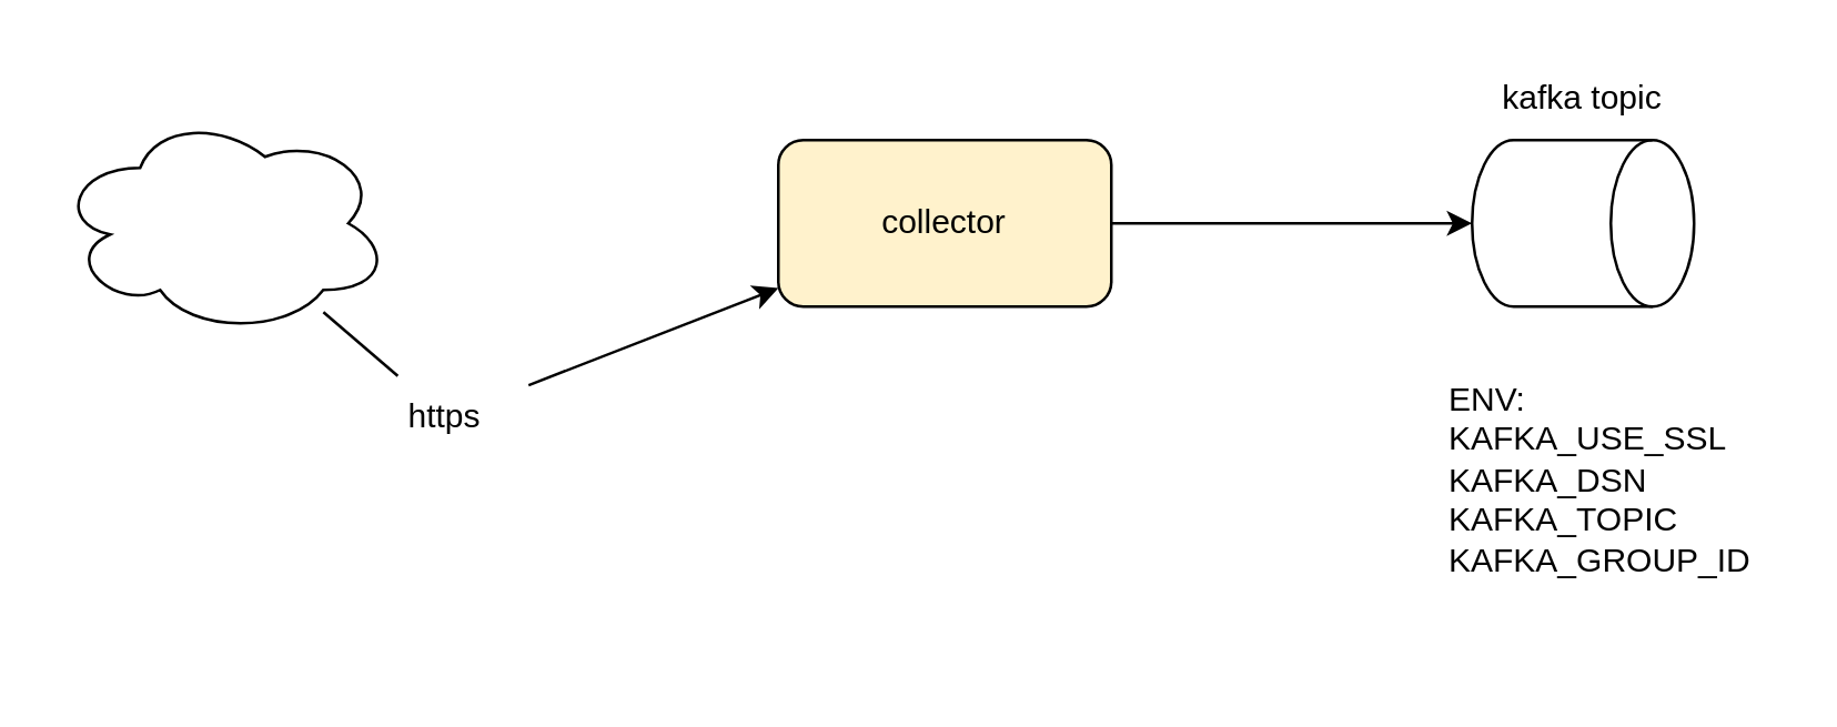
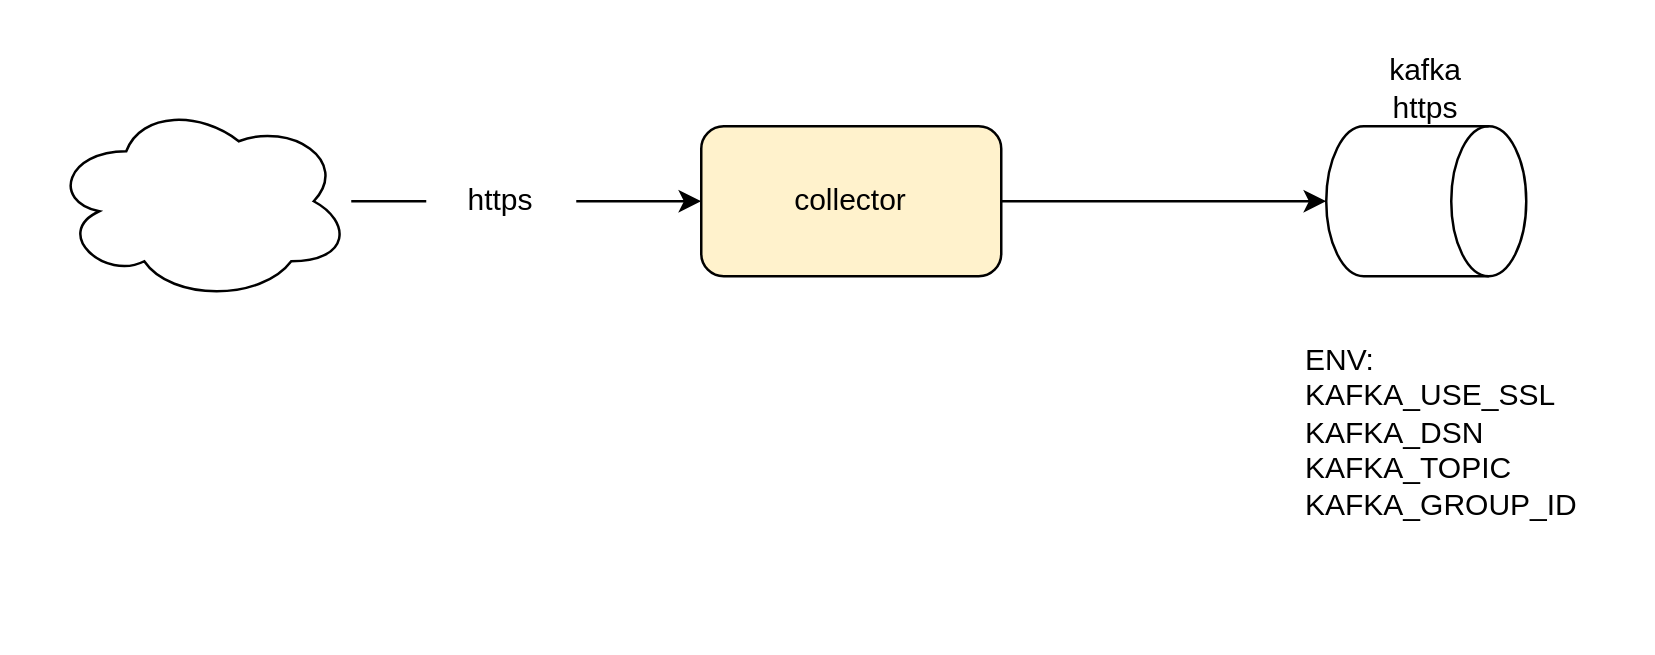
- <mxCell id="9" value="kafka topic" style="text;html=1;strokeColor=none;fillColor=none;align=center;verticalAlign=middle;whiteSpace=wrap;rounded=0;" vertex="1" parent="1"><mxGeometry x="540" y="20" width="60" height="30" as="geometry" /></mxCell>
+ <mxCell id="9" value="kafka https" style="text;html=1;strokeColor=none;fillColor=none;align=center;verticalAlign=middle;whiteSpace=wrap;rounded=0;" vertex="1" parent="1"><mxGeometry x="540" y="20" width="60" height="30" as="geometry" /></mxCell>
- <mxCell id="6" value="https" style="text;html=1;strokeColor=none;fillColor=none;align=center;verticalAlign=middle;whiteSpace=wrap;rounded=0;" vertex="1" parent="1"><mxGeometry x="130" y="135" width="60" height="30" as="geometry" /></mxCell>
+ <mxCell id="6" value="https" style="text;html=1;strokeColor=none;fillColor=none;align=center;verticalAlign=middle;whiteSpace=wrap;rounded=0;" vertex="1" parent="1"><mxGeometry x="170" y="65" width="60" height="30" as="geometry" /></mxCell>
